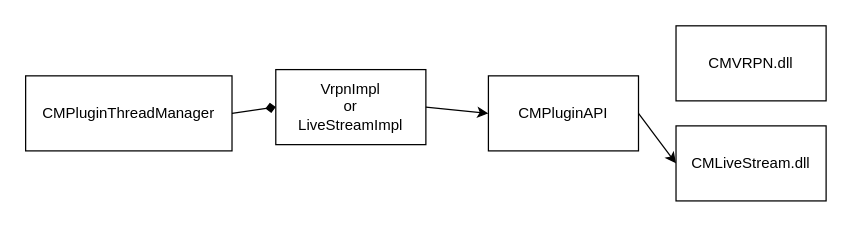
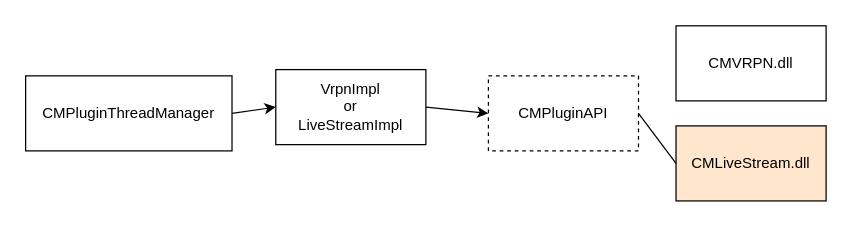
- <mxCell id="7" value="" style="endArrow=diamond;html=1;rounded=0;exitX=1;exitY=0.5;exitDx=0;exitDy=0;entryX=0;entryY=0.5;entryDx=0;entryDy=0;" edge="1" parent="1" source="5" target="3"><mxGeometry width="50" height="50" relative="1" as="geometry"><mxPoint x="200" y="220" as="sourcePoint" /><mxPoint x="250" y="170" as="targetPoint" /></mxGeometry></mxCell>
+ <mxCell id="7" value="" style="endArrow=classic;html=1;rounded=0;exitX=1;exitY=0.5;exitDx=0;exitDy=0;entryX=0;entryY=0.5;entryDx=0;entryDy=0;" edge="1" parent="1" source="5" target="3"><mxGeometry width="50" height="50" relative="1" as="geometry"><mxPoint x="200" y="220" as="sourcePoint" /><mxPoint x="250" y="170" as="targetPoint" /></mxGeometry></mxCell>
- <mxCell id="2" value="CMPluginAPI" style="rounded=0;whiteSpace=wrap;html=1;" parent="1" vertex="1"><mxGeometry x="390" y="60" width="120" height="60" as="geometry" /></mxCell>
+ <mxCell id="2" value="CMPluginAPI" style="rounded=0;whiteSpace=wrap;html=1;dashed=1;" parent="1" vertex="1"><mxGeometry x="390" y="60" width="120" height="60" as="geometry" /></mxCell>
- <mxCell id="9" value="" style="endArrow=classic;html=1;rounded=0;exitX=1;exitY=0.5;exitDx=0;exitDy=0;entryX=0;entryY=0.5;entryDx=0;entryDy=0;" edge="1" parent="1" source="2" target="4"><mxGeometry width="50" height="50" relative="1" as="geometry"><mxPoint x="440" y="300" as="sourcePoint" /><mxPoint x="490" y="250" as="targetPoint" /></mxGeometry></mxCell>
+ <mxCell id="9" value="" style="endArrow=none;html=1;rounded=0;exitX=1;exitY=0.5;exitDx=0;exitDy=0;entryX=0;entryY=0.5;entryDx=0;entryDy=0;" edge="1" parent="1" source="2" target="4"><mxGeometry width="50" height="50" relative="1" as="geometry"><mxPoint x="440" y="300" as="sourcePoint" /><mxPoint x="490" y="250" as="targetPoint" /></mxGeometry></mxCell>
- <mxCell id="4" value="CMLiveStream.dll" style="rounded=0;whiteSpace=wrap;html=1;" parent="1" vertex="1"><mxGeometry x="540" y="100" width="120" height="60" as="geometry" /></mxCell>
+ <mxCell id="4" value="CMLiveStream.dll" style="rounded=0;whiteSpace=wrap;html=1;fillColor=#ffe6cc;" parent="1" vertex="1"><mxGeometry x="540" y="100" width="120" height="60" as="geometry" /></mxCell>
